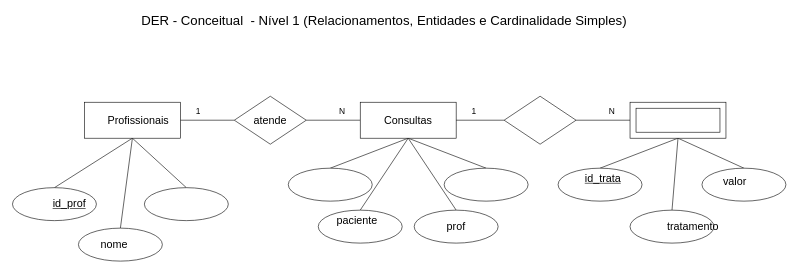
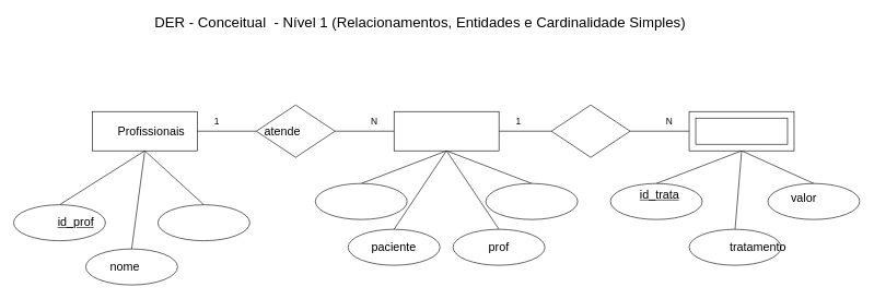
- <mxCell id="16" value="atende" style="text;html=1;strokeColor=none;fillColor=none;align=center;verticalAlign=middle;whiteSpace=wrap;rounded=0;fontSize=18;" vertex="1" parent="1"><mxGeometry x="420" y="185" width="60" height="30" as="geometry" /></mxCell>
+ <mxCell id="16" value="atende" style="text;html=1;strokeColor=none;fillColor=none;align=center;verticalAlign=middle;whiteSpace=wrap;rounded=0;fontSize=18;" vertex="1" parent="1"><mxGeometry x="400" y="185" width="60" height="30" as="geometry" /></mxCell>
- <mxCell id="15" value="Consultas" style="text;html=1;strokeColor=none;fillColor=none;align=center;verticalAlign=middle;whiteSpace=wrap;rounded=0;fontSize=18;" vertex="1" parent="1"><mxGeometry x="650" y="185" width="60" height="30" as="geometry" /></mxCell>
- <mxCell id="24" value="paciente" style="text;html=1;strokeColor=none;fillColor=none;align=center;verticalAlign=middle;whiteSpace=wrap;rounded=0;fontSize=18;fontStyle=0" vertex="1" parent="1"><mxGeometry x="565" y="352.5" width="60" height="30" as="geometry" /></mxCell>
+ <mxCell id="24" value="paciente" style="text;html=1;strokeColor=none;fillColor=none;align=center;verticalAlign=middle;whiteSpace=wrap;rounded=0;fontSize=18;fontStyle=0" vertex="1" parent="1"><mxGeometry x="570" y="362.5" width="60" height="30" as="geometry" /></mxCell>
